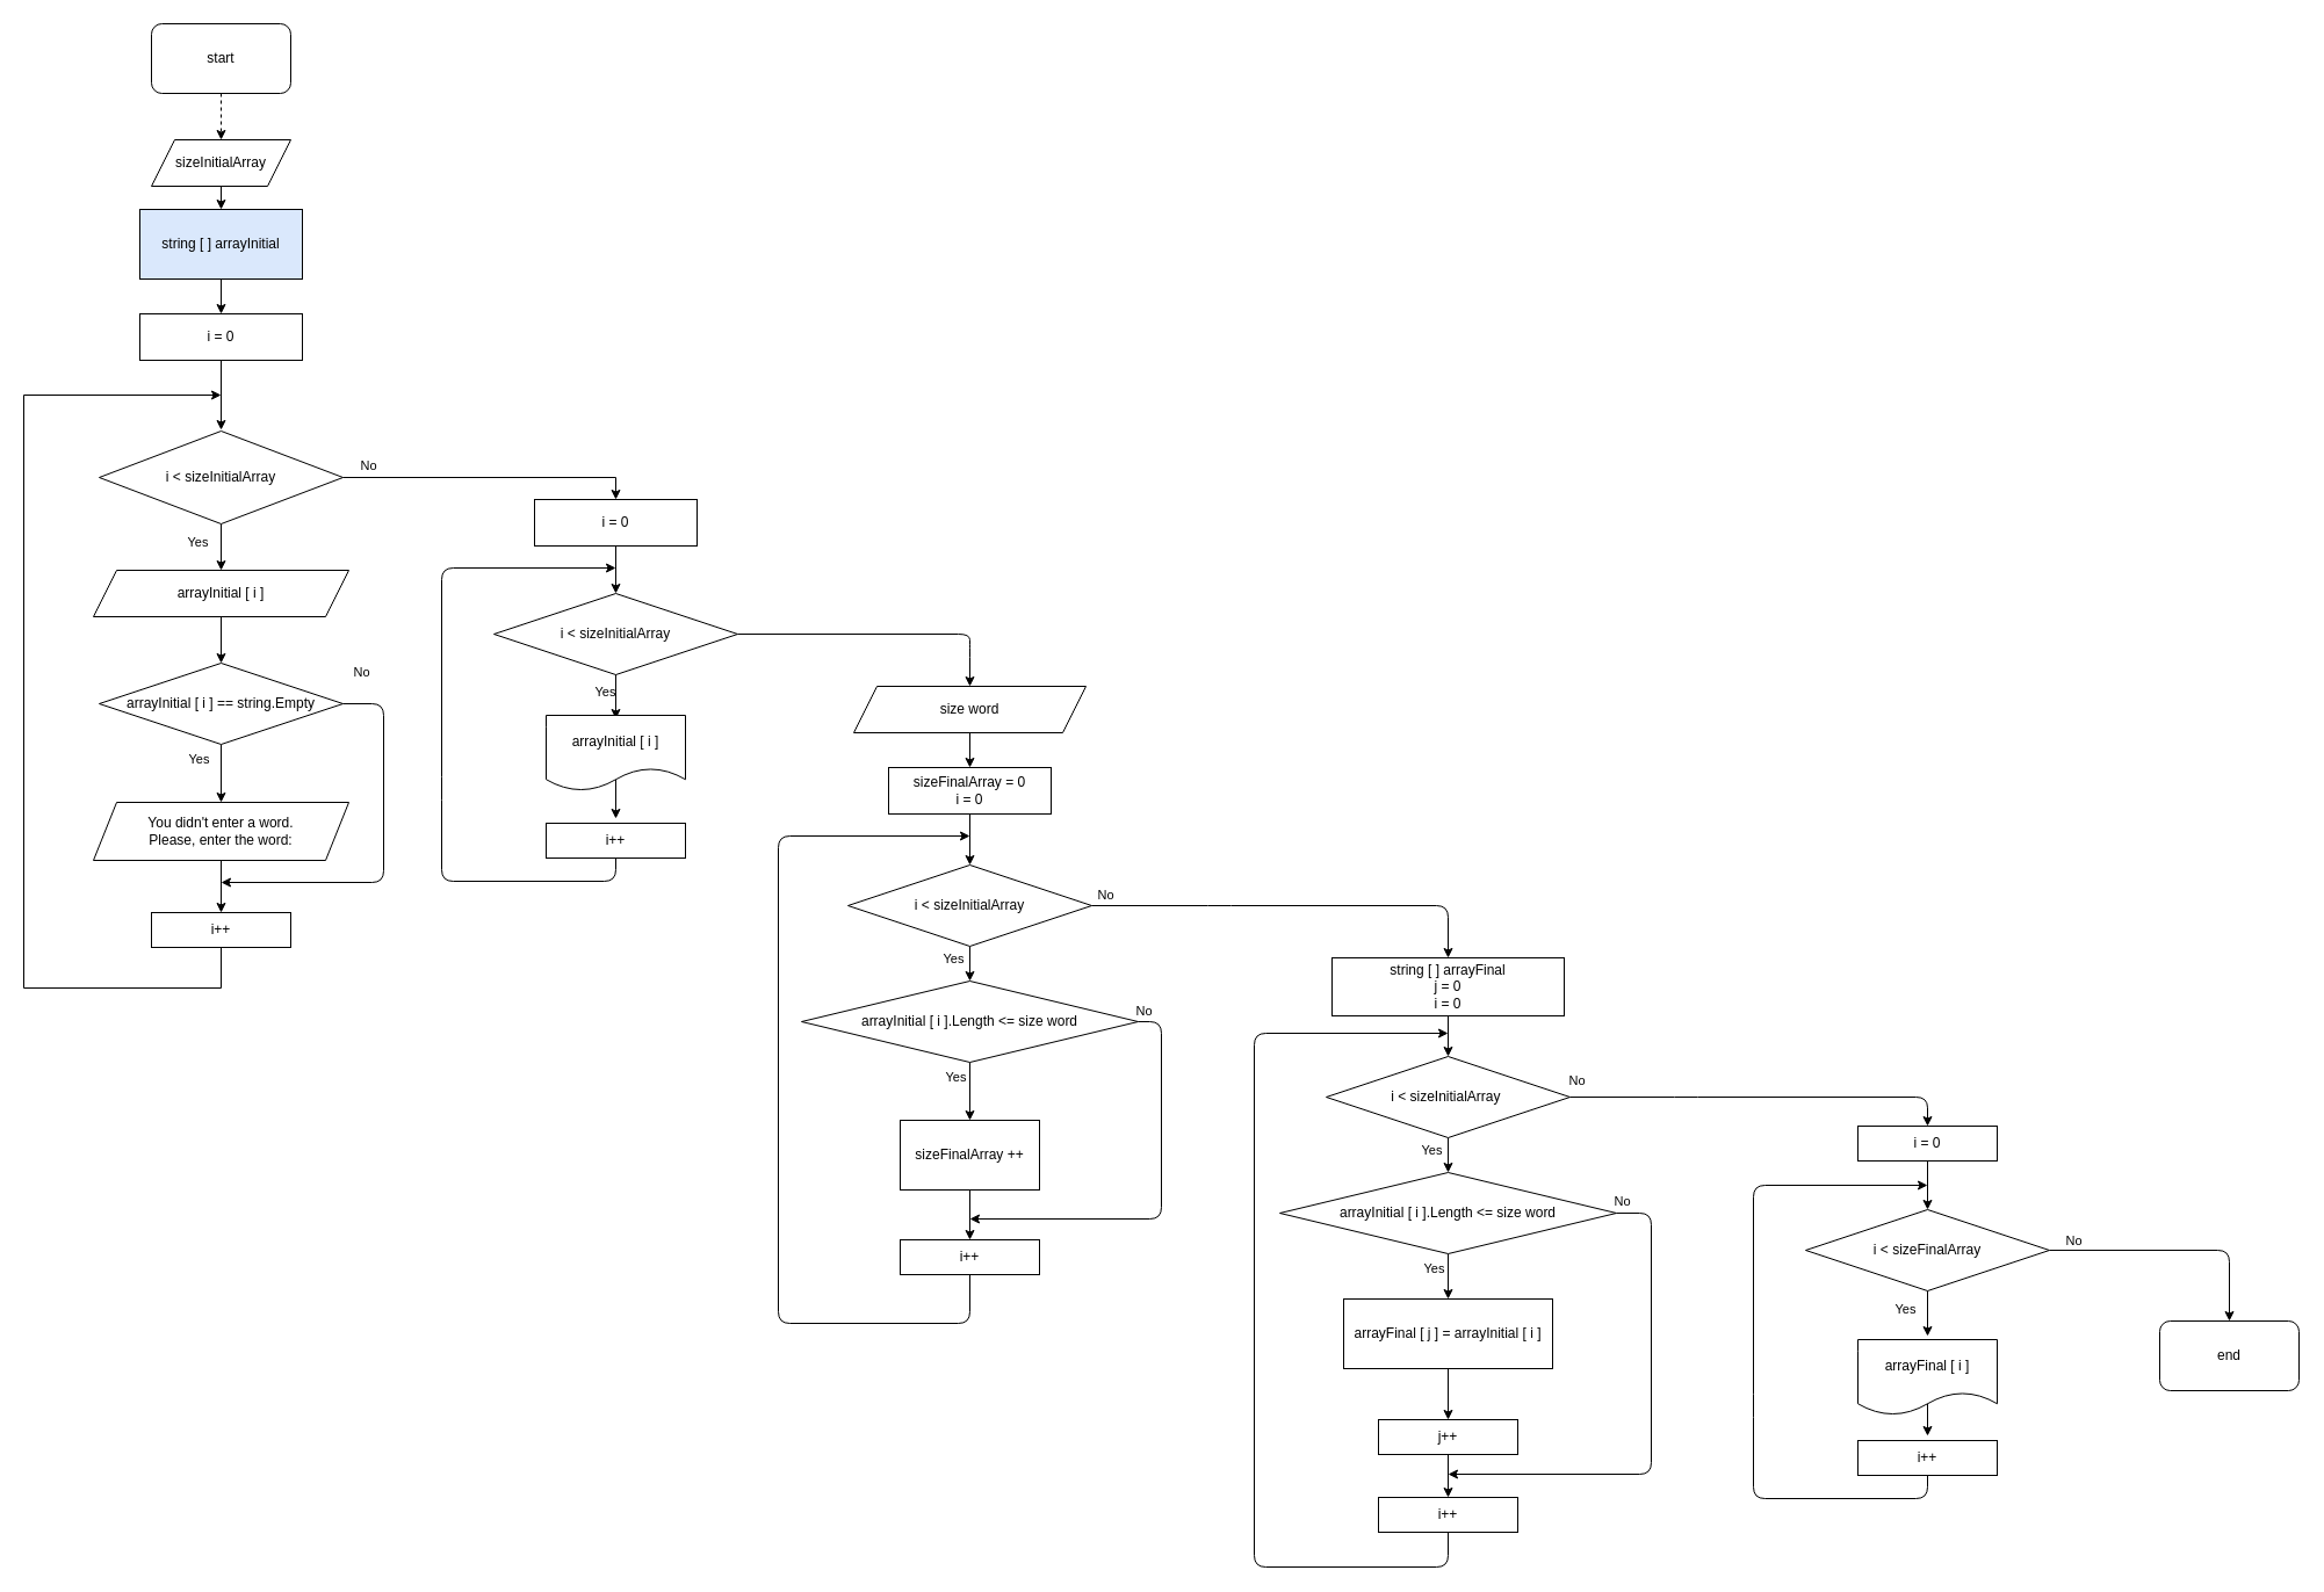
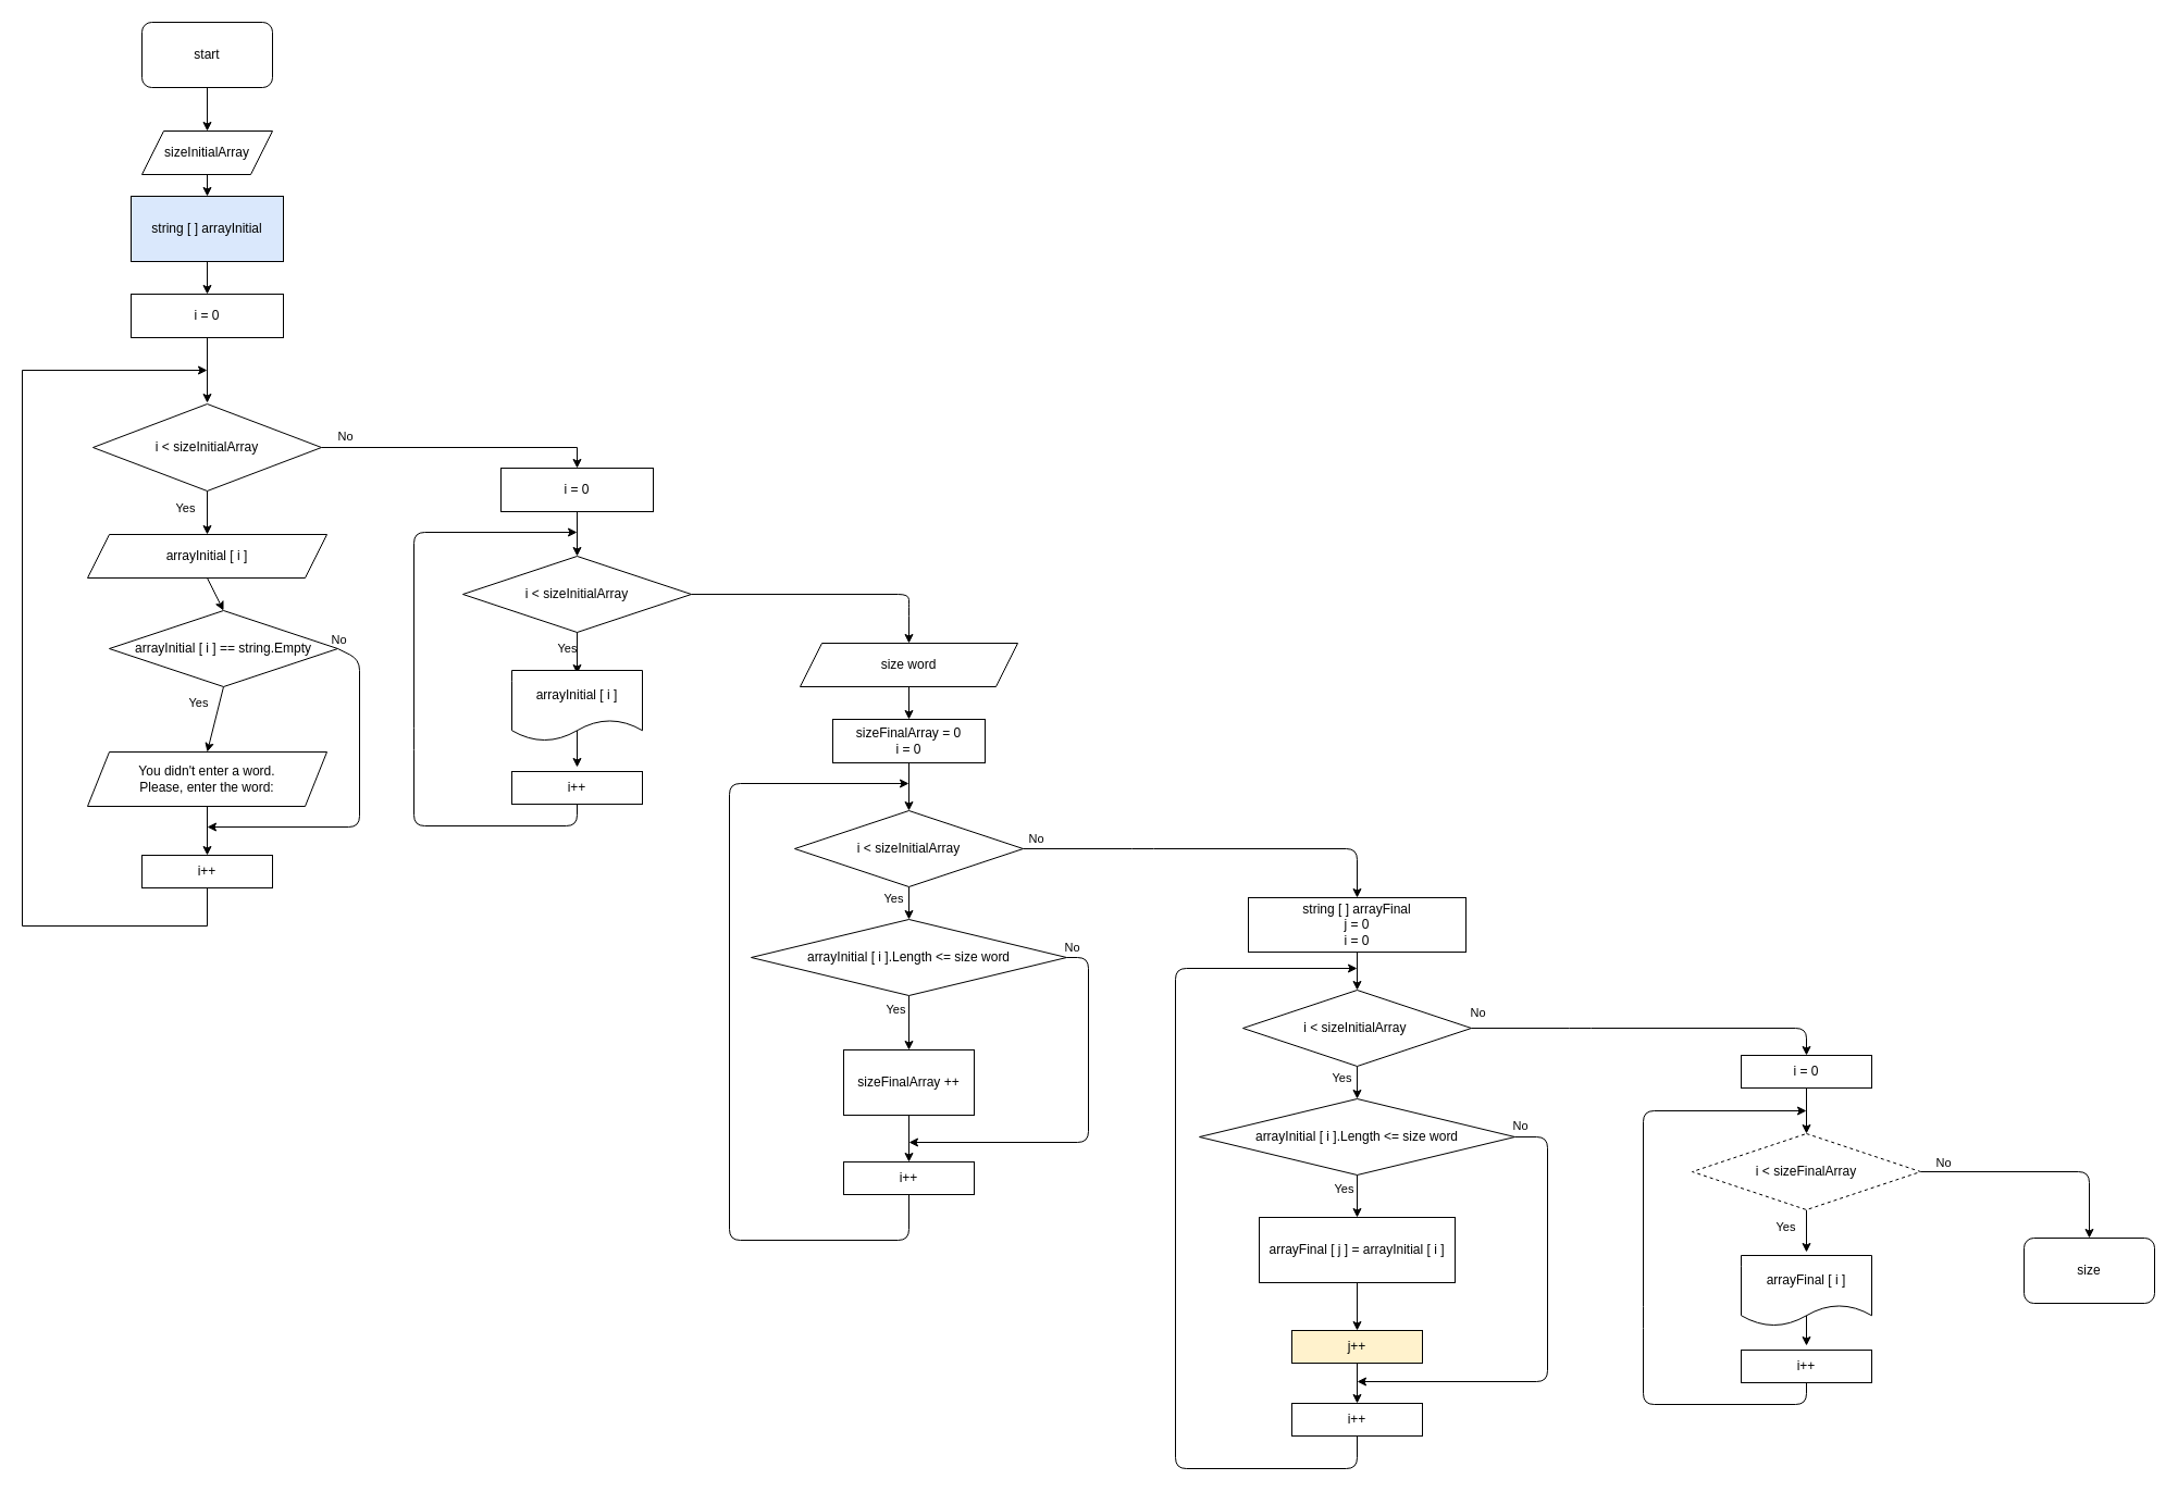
- <mxCell id="4" value="" style="edgeStyle=orthogonalEdgeStyle;rounded=0;orthogonalLoop=1;jettySize=auto;html=1;dashed=1;" parent="1" source="5" target="7" edge="1"><mxGeometry relative="1" as="geometry" /></mxCell>
+ <mxCell id="4" value="" style="edgeStyle=orthogonalEdgeStyle;rounded=0;orthogonalLoop=1;jettySize=auto;html=1;" parent="1" source="5" target="7" edge="1"><mxGeometry relative="1" as="geometry" /></mxCell>
- <mxCell id="20" value="arrayInitial [ i ] == string.Empty" style="rhombus;whiteSpace=wrap;html=1;" parent="1" vertex="1"><mxGeometry x="85" y="571" width="210" height="70" as="geometry" /></mxCell>
+ <mxCell id="20" value="arrayInitial [ i ] == string.Empty" style="rhombus;whiteSpace=wrap;html=1;" parent="1" vertex="1"><mxGeometry x="100" y="561" width="210" height="70" as="geometry" /></mxCell>
- <mxCell id="72" value="i &amp;lt; sizeFinalArray" style="rhombus;whiteSpace=wrap;html=1;" parent="1" vertex="1"><mxGeometry x="1555" y="1042" width="210" height="70" as="geometry" /></mxCell>
+ <mxCell id="72" value="i &amp;lt; sizeFinalArray" style="rhombus;whiteSpace=wrap;html=1;dashed=1;" parent="1" vertex="1"><mxGeometry x="1555" y="1042" width="210" height="70" as="geometry" /></mxCell>
- <mxCell id="9" value="end" style="rounded=1;whiteSpace=wrap;html=1;" parent="1" vertex="1"><mxGeometry x="1860" y="1138" width="120" height="60" as="geometry" /></mxCell>
+ <mxCell id="9" value="size" style="rounded=1;whiteSpace=wrap;html=1;" parent="1" vertex="1"><mxGeometry x="1860" y="1138" width="120" height="60" as="geometry" /></mxCell>
- <mxCell id="64" value="&lt;span&gt;j++&lt;br&gt;&lt;/span&gt;" style="whiteSpace=wrap;html=1;" parent="1" vertex="1"><mxGeometry x="1187" y="1223" width="120" height="30" as="geometry" /></mxCell>
+ <mxCell id="64" value="&lt;span&gt;j++&lt;br&gt;&lt;/span&gt;" style="whiteSpace=wrap;html=1;fillColor=#fff2cc;" parent="1" vertex="1"><mxGeometry x="1187" y="1223" width="120" height="30" as="geometry" /></mxCell>
